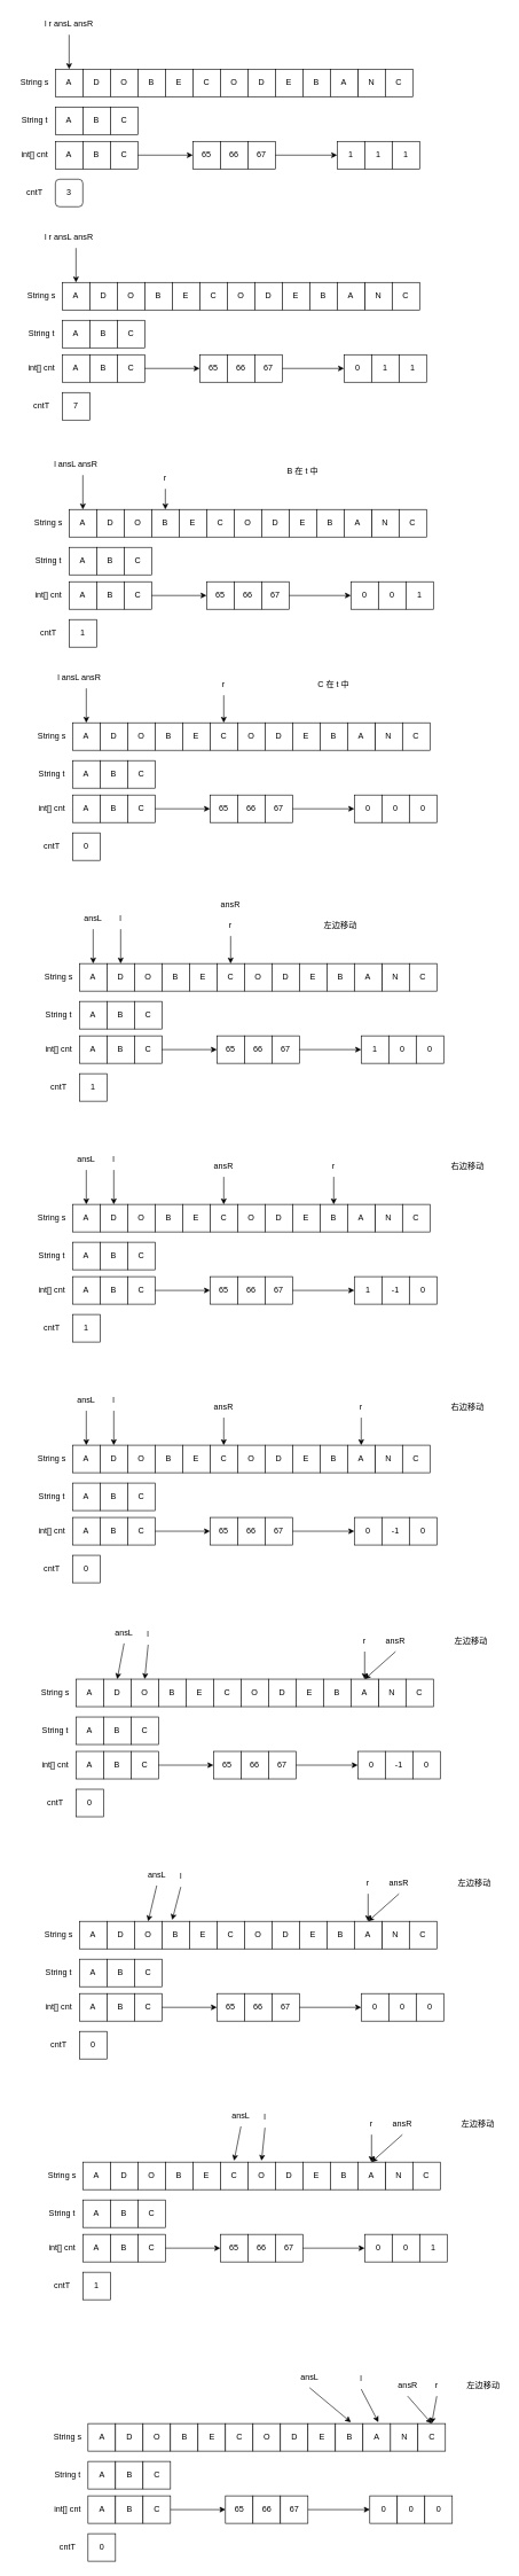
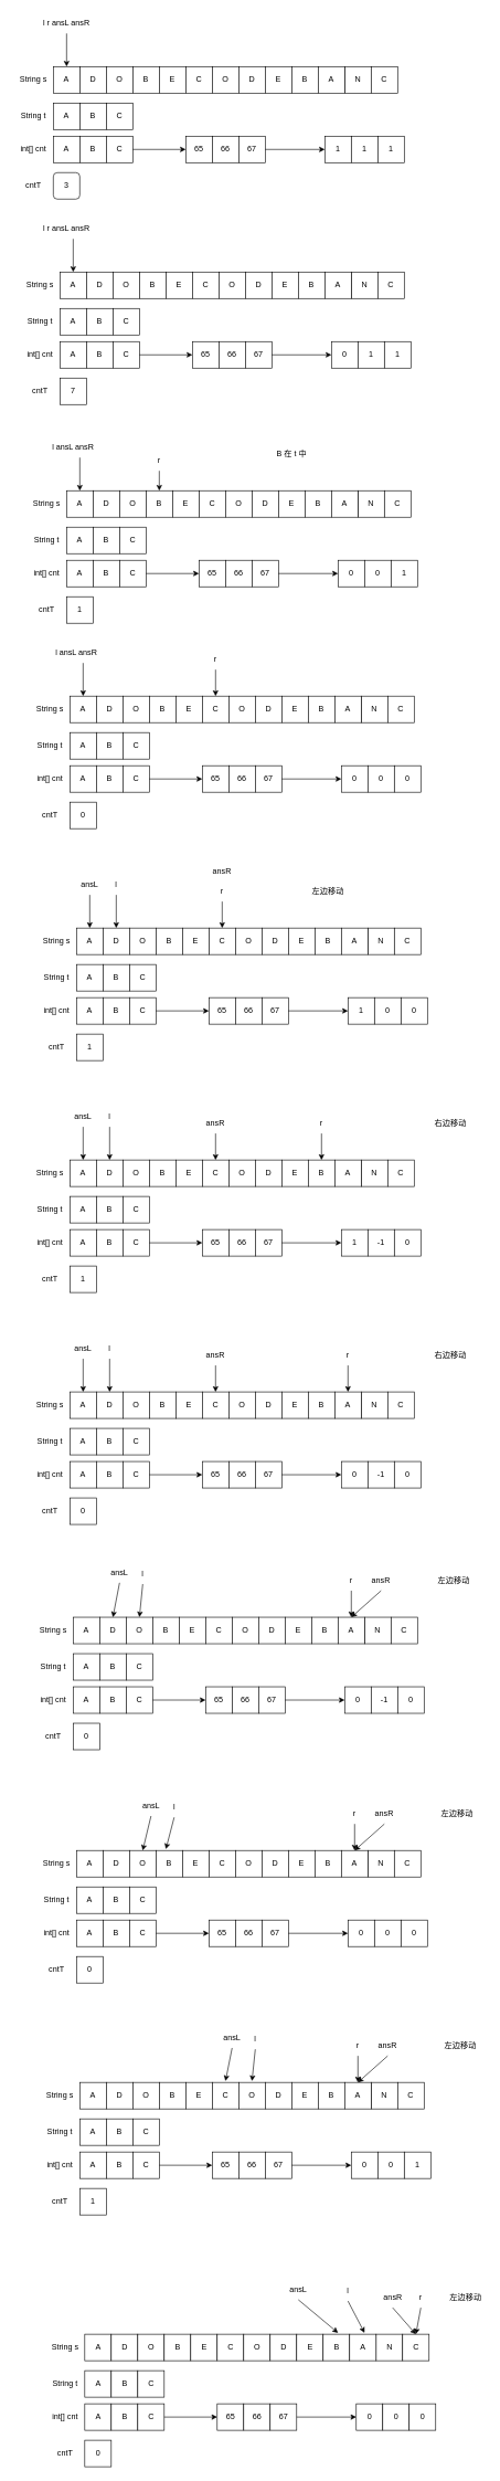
- <mxCell id="141" value="C 在 t 中" style="text;html=1;strokeColor=none;fillColor=none;align=center;verticalAlign=middle;whiteSpace=wrap;rounded=0;" vertex="1" parent="1"><mxGeometry x="455" y="980" width="60" height="30" as="geometry" /></mxCell>
